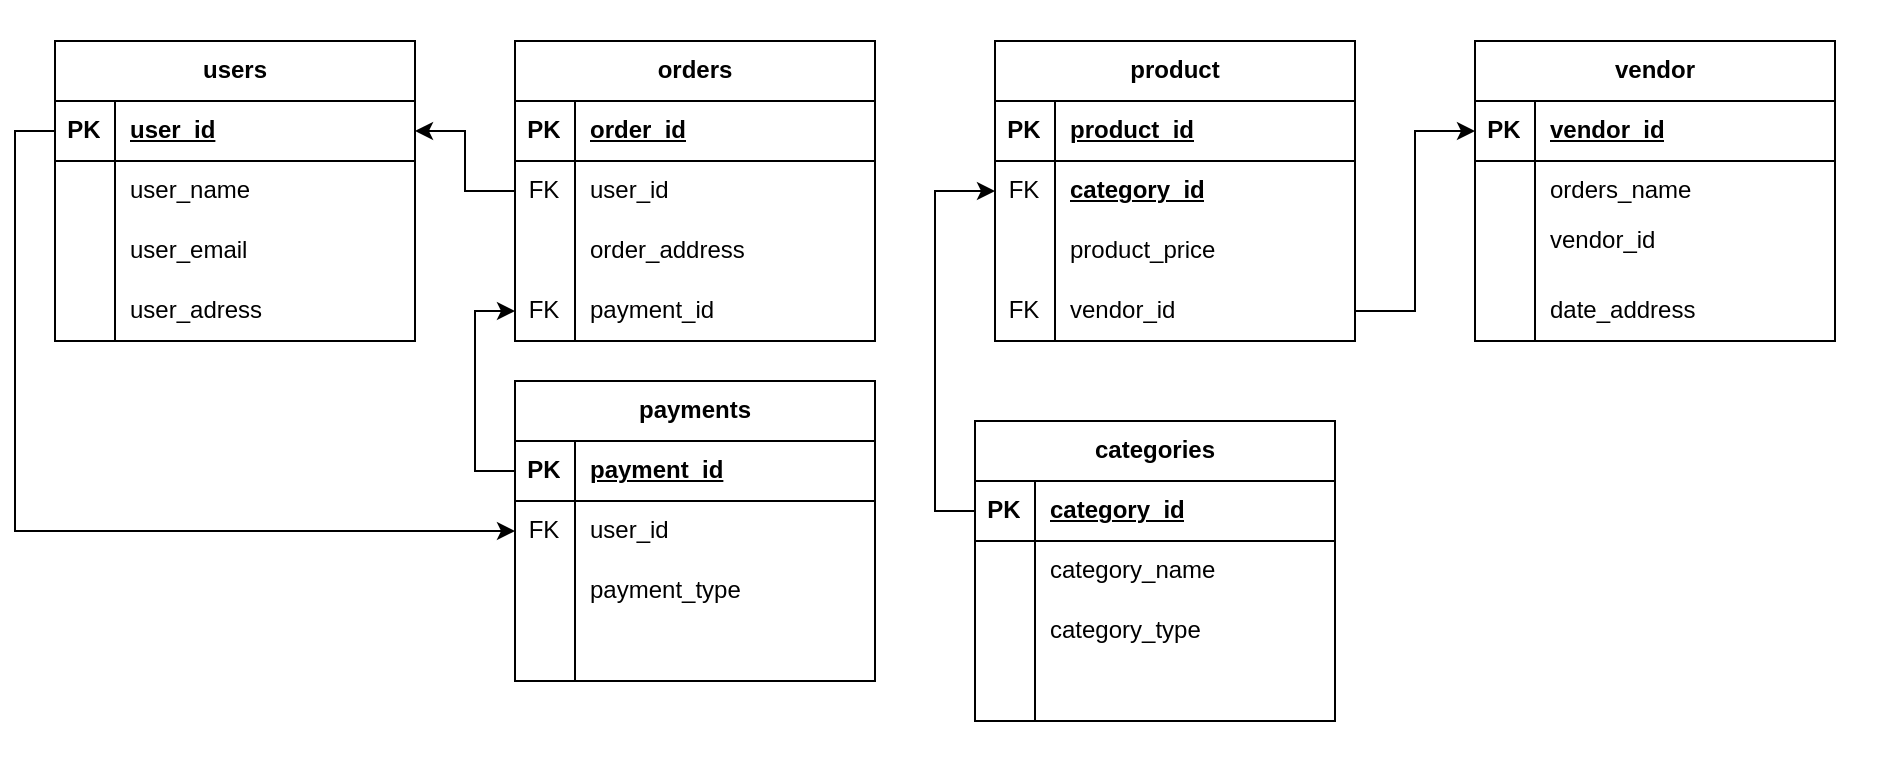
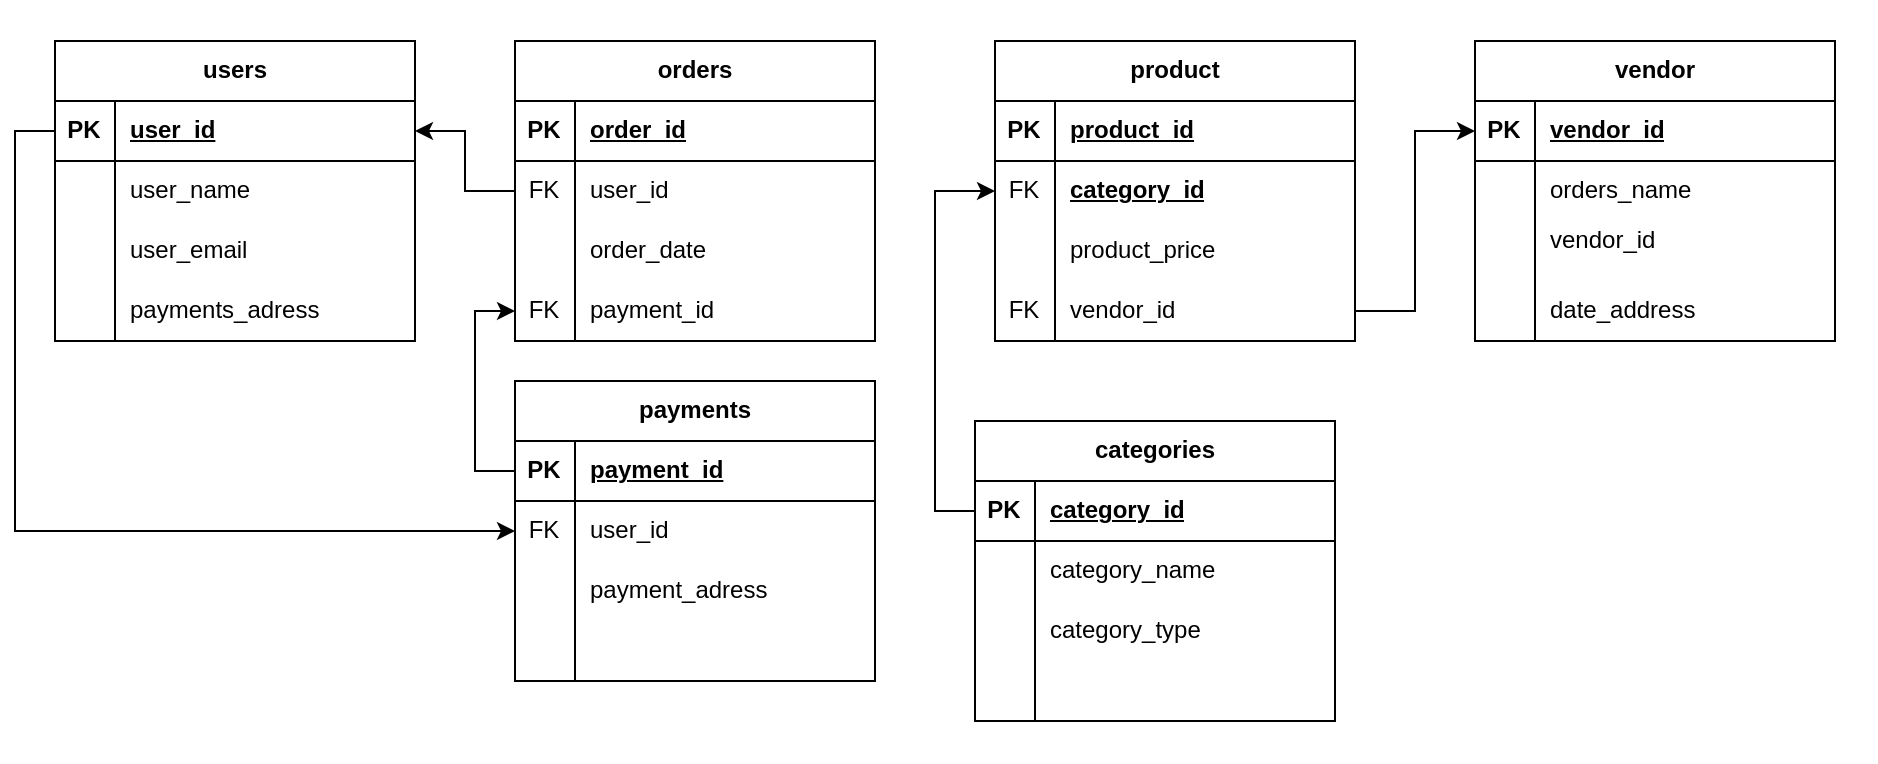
- <mxCell id="37" value="order_address" style="shape=partialRectangle;connectable=0;fillColor=none;top=0;left=0;bottom=0;right=0;align=left;spacingLeft=6;overflow=hidden;whiteSpace=wrap;html=1;" vertex="1" parent="35"><mxGeometry x="30" width="150" height="30" as="geometry"><mxRectangle width="150" height="30" as="alternateBounds" /></mxGeometry></mxCell>
+ <mxCell id="37" value="order_date" style="shape=partialRectangle;connectable=0;fillColor=none;top=0;left=0;bottom=0;right=0;align=left;spacingLeft=6;overflow=hidden;whiteSpace=wrap;html=1;" vertex="1" parent="35"><mxGeometry x="30" width="150" height="30" as="geometry"><mxRectangle width="150" height="30" as="alternateBounds" /></mxGeometry></mxCell>
- <mxCell id="14" value="user_adress" style="shape=partialRectangle;connectable=0;fillColor=none;top=0;left=0;bottom=0;right=0;align=left;spacingLeft=6;overflow=hidden;whiteSpace=wrap;html=1;" vertex="1" parent="12"><mxGeometry x="30" width="150" height="30" as="geometry"><mxRectangle width="150" height="30" as="alternateBounds" /></mxGeometry></mxCell>
+ <mxCell id="14" value="payments_adress" style="shape=partialRectangle;connectable=0;fillColor=none;top=0;left=0;bottom=0;right=0;align=left;spacingLeft=6;overflow=hidden;whiteSpace=wrap;html=1;" vertex="1" parent="12"><mxGeometry x="30" width="150" height="30" as="geometry"><mxRectangle width="150" height="30" as="alternateBounds" /></mxGeometry></mxCell>
- <mxCell id="76" value="payment_type" style="shape=partialRectangle;connectable=0;fillColor=none;top=0;left=0;bottom=0;right=0;align=left;spacingLeft=6;overflow=hidden;whiteSpace=wrap;html=1;" vertex="1" parent="74"><mxGeometry x="30" width="150" height="30" as="geometry"><mxRectangle width="150" height="30" as="alternateBounds" /></mxGeometry></mxCell>
+ <mxCell id="76" value="payment_adress" style="shape=partialRectangle;connectable=0;fillColor=none;top=0;left=0;bottom=0;right=0;align=left;spacingLeft=6;overflow=hidden;whiteSpace=wrap;html=1;" vertex="1" parent="74"><mxGeometry x="30" width="150" height="30" as="geometry"><mxRectangle width="150" height="30" as="alternateBounds" /></mxGeometry></mxCell>
